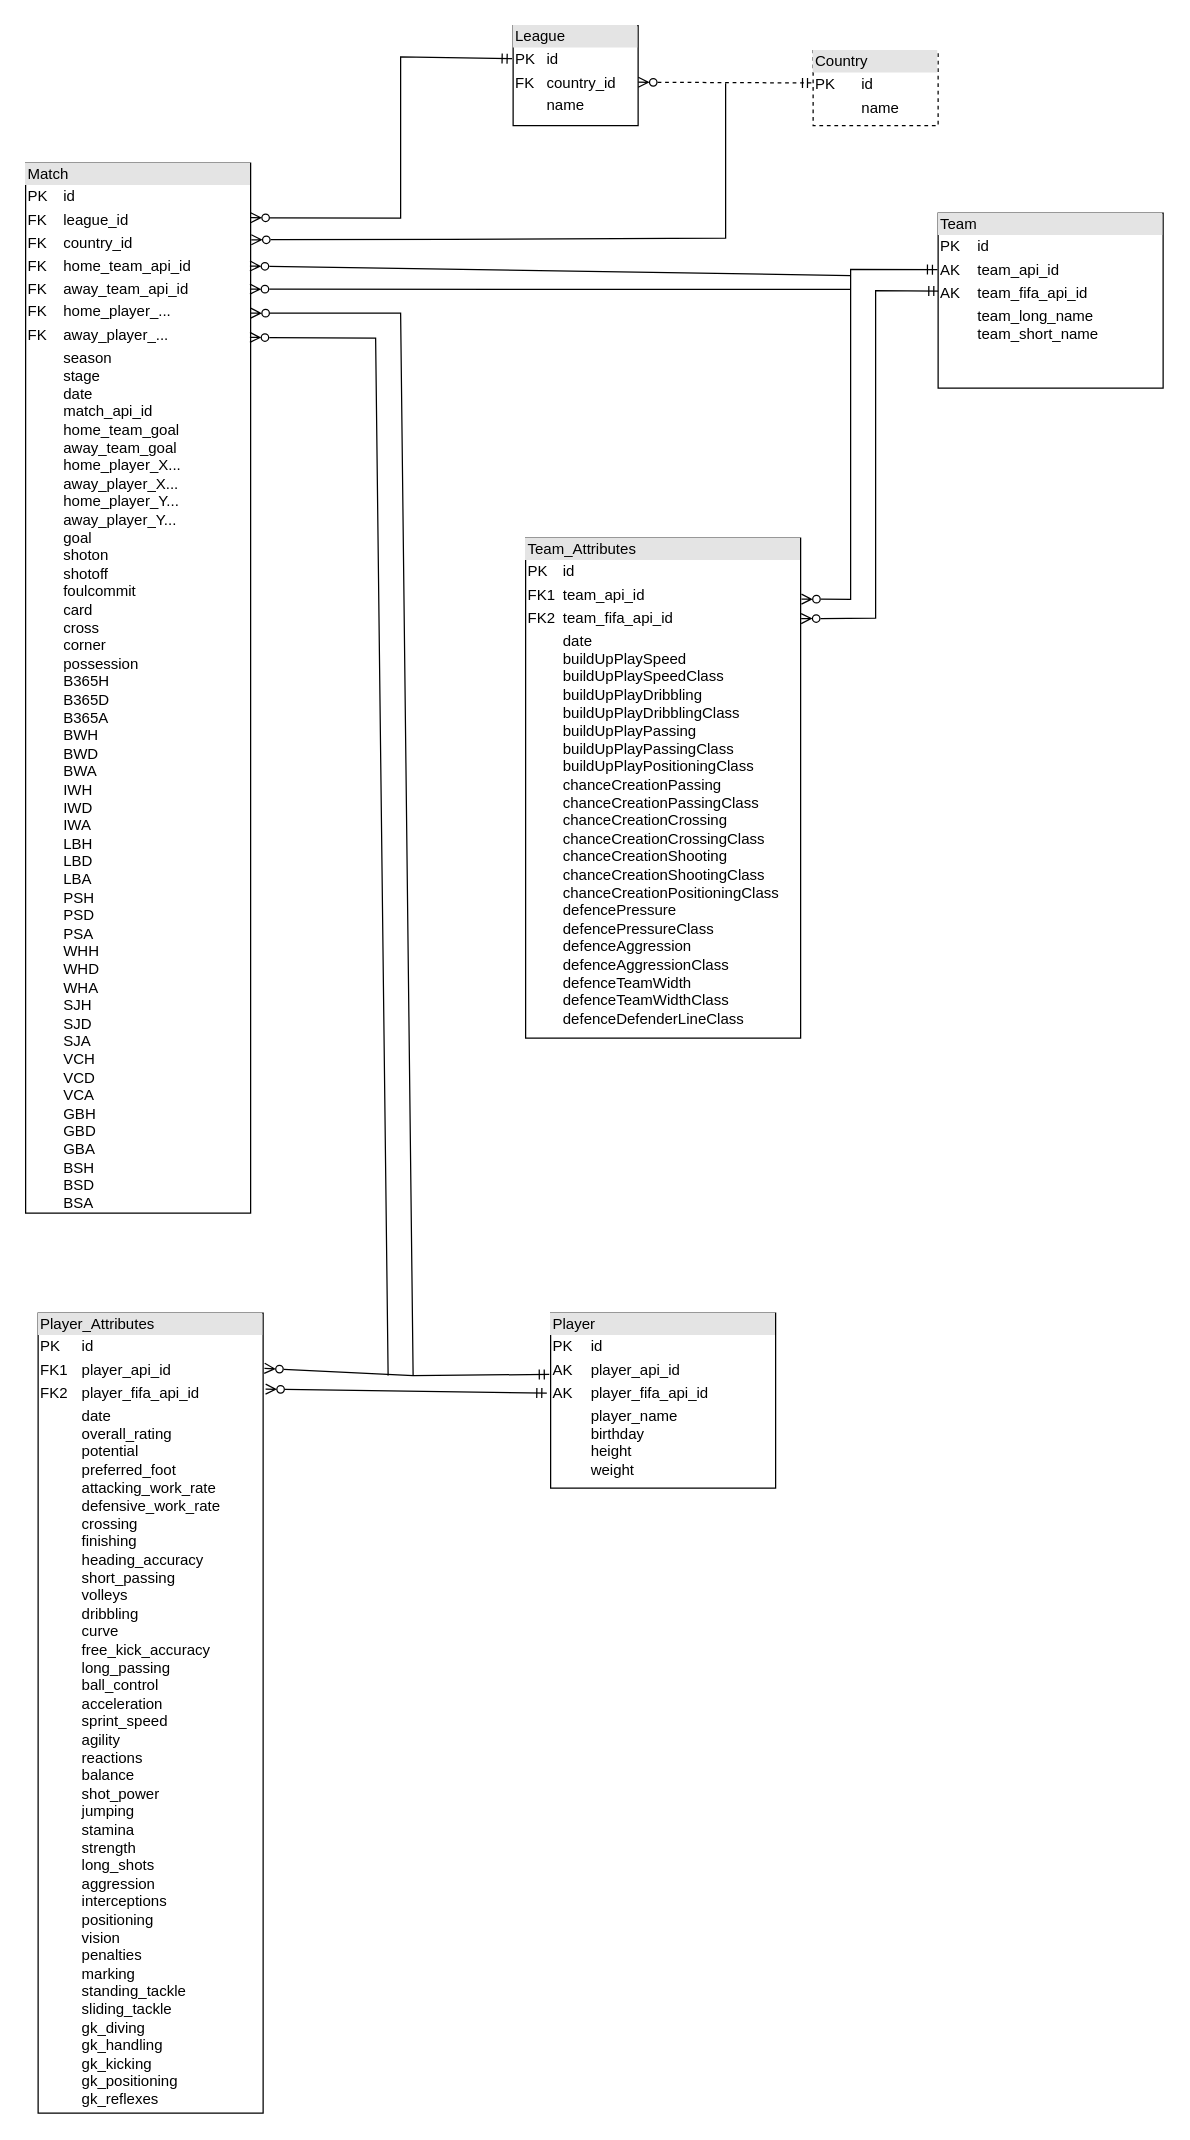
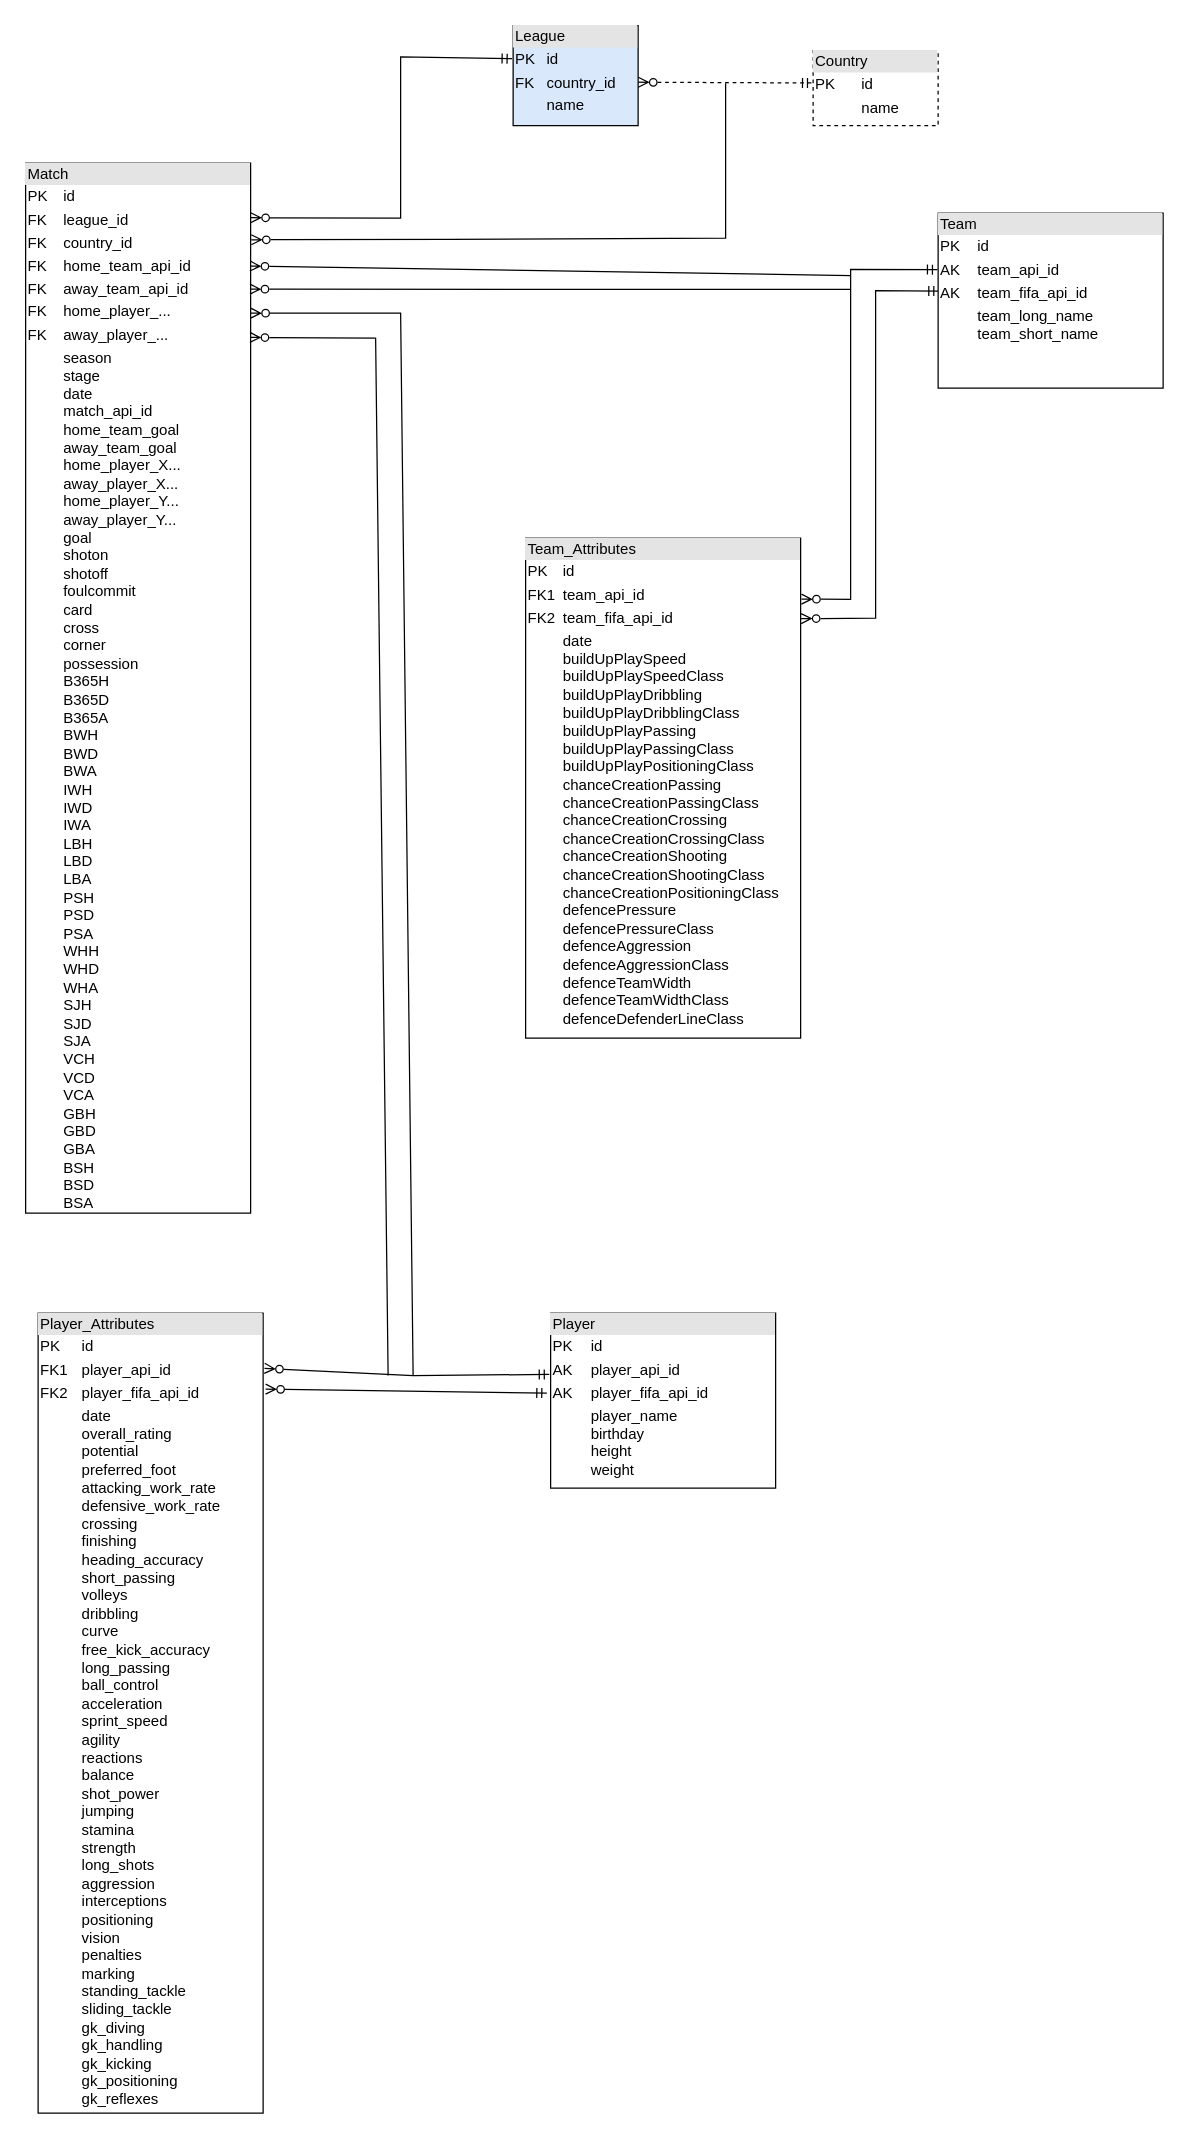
- <mxCell id="13" value="&lt;div style=&quot;box-sizing:border-box;width:100%;background:#e4e4e4;padding:2px;&quot;&gt;League&lt;/div&gt;&lt;table style=&quot;width:100%;font-size:1em;&quot; cellpadding=&quot;2&quot; cellspacing=&quot;0&quot;&gt;&lt;tbody&gt;&lt;tr&gt;&lt;td&gt;PK&lt;/td&gt;&lt;td&gt;id&lt;/td&gt;&lt;/tr&gt;&lt;tr&gt;&lt;td&gt;FK&lt;/td&gt;&lt;td&gt;country_id&lt;/td&gt;&lt;/tr&gt;&lt;tr&gt;&lt;td&gt;&lt;/td&gt;&lt;td&gt;name&lt;br&gt;&lt;br&gt;&lt;br&gt;&lt;/td&gt;&lt;/tr&gt;&lt;/tbody&gt;&lt;/table&gt;" style="verticalAlign=top;align=left;overflow=fill;html=1;whiteSpace=wrap;perimeterSpacing=0;" vertex="1" parent="1"><mxGeometry x="410" y="20" width="100" height="80" as="geometry" /></mxCell>
+ <mxCell id="13" value="&lt;div style=&quot;box-sizing:border-box;width:100%;background:#e4e4e4;padding:2px;&quot;&gt;League&lt;/div&gt;&lt;table style=&quot;width:100%;font-size:1em;&quot; cellpadding=&quot;2&quot; cellspacing=&quot;0&quot;&gt;&lt;tbody&gt;&lt;tr&gt;&lt;td&gt;PK&lt;/td&gt;&lt;td&gt;id&lt;/td&gt;&lt;/tr&gt;&lt;tr&gt;&lt;td&gt;FK&lt;/td&gt;&lt;td&gt;country_id&lt;/td&gt;&lt;/tr&gt;&lt;tr&gt;&lt;td&gt;&lt;/td&gt;&lt;td&gt;name&lt;br&gt;&lt;br&gt;&lt;br&gt;&lt;/td&gt;&lt;/tr&gt;&lt;/tbody&gt;&lt;/table&gt;" style="verticalAlign=top;align=left;overflow=fill;html=1;whiteSpace=wrap;perimeterSpacing=0;fillColor=#dae8fc;" vertex="1" parent="1"><mxGeometry x="410" y="20" width="100" height="80" as="geometry" /></mxCell>
